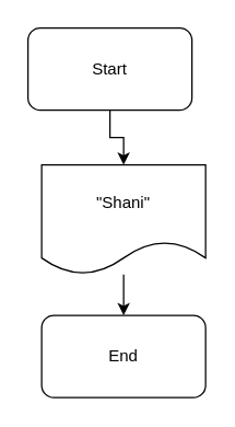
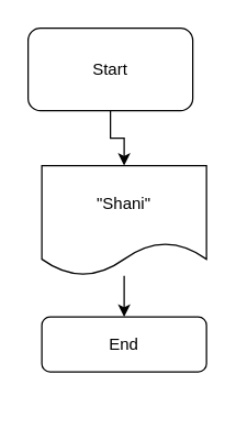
- <mxCell id="4" value="End" style="rounded=1;whiteSpace=wrap;html=1;" parent="1" vertex="1"><mxGeometry x="30" y="230" width="120" height="60" as="geometry" /></mxCell>
+ <mxCell id="4" value="End" style="rounded=1;whiteSpace=wrap;html=1;" parent="1" vertex="1"><mxGeometry x="30" y="230" width="120" height="40" as="geometry" /></mxCell>
